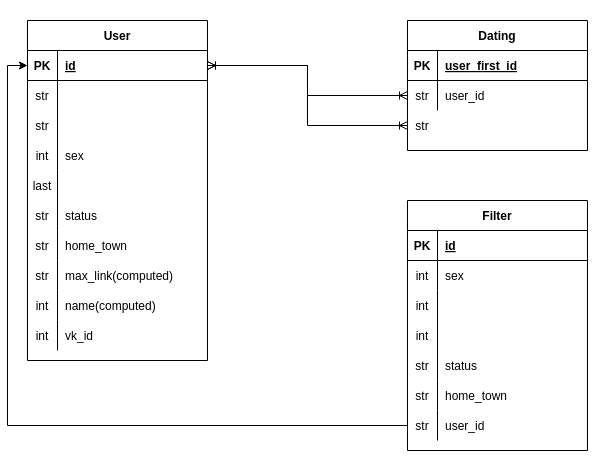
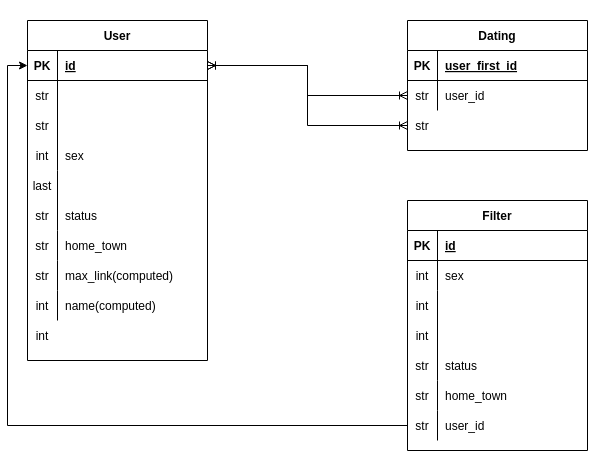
- <mxCell id="29" value="vk_id" style="shape=partialRectangle;connectable=0;fillColor=none;top=0;left=0;bottom=0;right=0;align=left;spacingLeft=6;overflow=hidden;" parent="27" vertex="1"><mxGeometry x="30" width="150" height="30" as="geometry"><mxRectangle width="150" height="30" as="alternateBounds" /></mxGeometry></mxCell>
